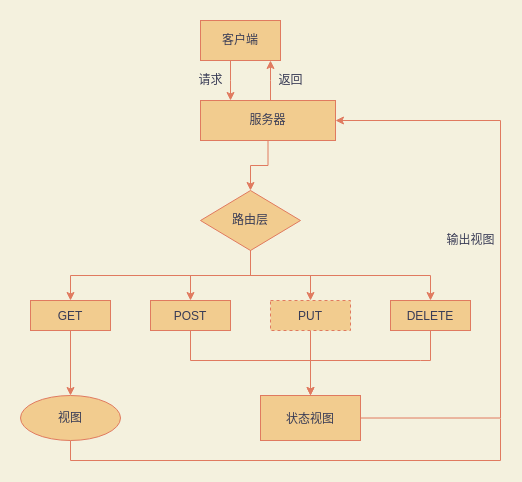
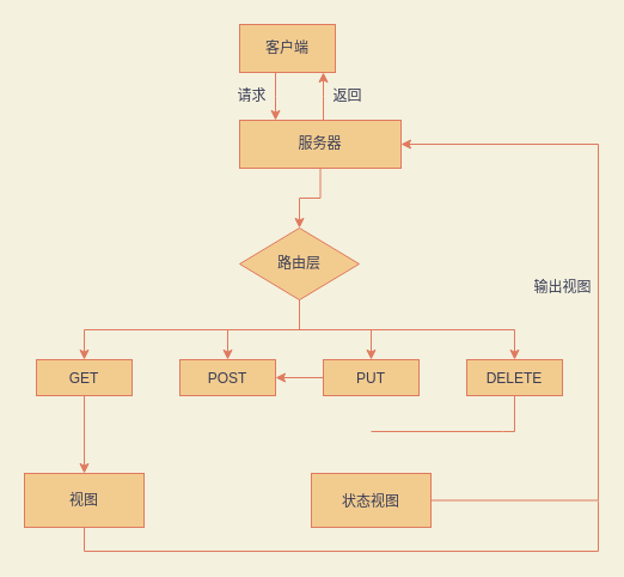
- <mxCell id="17" value="PUT" style="rounded=0;fillColor=#F2CC8F;strokeColor=#E07A5F;fontColor=#393C56;dashed=1;" vertex="1" parent="1"><mxGeometry x="270" y="300" width="80" height="30" as="geometry" /></mxCell>
+ <mxCell id="17" value="PUT" style="rounded=0;fillColor=#F2CC8F;strokeColor=#E07A5F;fontColor=#393C56;" vertex="1" parent="1"><mxGeometry x="270" y="300" width="80" height="30" as="geometry" /></mxCell>
- <mxCell id="16" value="" style="edgeStyle=orthogonalEdgeStyle;rounded=0;orthogonalLoop=1;jettySize=auto;html=1;labelBackgroundColor=#F4F1DE;strokeColor=#E07A5F;fontColor=#393C56;" edge="1" parent="1" source="17" target="25"><mxGeometry relative="1" as="geometry" /></mxCell>
+ <mxCell id="16" value="" style="edgeStyle=orthogonalEdgeStyle;rounded=0;orthogonalLoop=1;jettySize=auto;html=1;labelBackgroundColor=#F4F1DE;strokeColor=#E07A5F;fontColor=#393C56;" edge="1" parent="1" source="17" target="14"><mxGeometry relative="1" as="geometry" /></mxCell>
- <mxCell id="13" value="" style="edgeStyle=orthogonalEdgeStyle;rounded=0;orthogonalLoop=1;jettySize=auto;html=1;labelBackgroundColor=#F4F1DE;strokeColor=#E07A5F;fontColor=#393C56;" edge="1" parent="1" source="14" target="25"><mxGeometry relative="1" as="geometry"><Array as="points"><mxPoint x="190" y="360" /><mxPoint x="310" y="360" /></Array></mxGeometry></mxCell>
- <mxCell id="23" value="视图" style="ellipse;whiteSpace=wrap;html=1;fillColor=#F2CC8F;strokeColor=#E07A5F;fontColor=#393C56;" vertex="1" parent="1"><mxGeometry x="20" y="395" width="100" height="45" as="geometry" /></mxCell>
+ <mxCell id="23" value="视图" style="whiteSpace=wrap;html=1;rounded=0;fillColor=#F2CC8F;strokeColor=#E07A5F;fontColor=#393C56;" vertex="1" parent="1"><mxGeometry x="20" y="395" width="100" height="45" as="geometry" /></mxCell>
